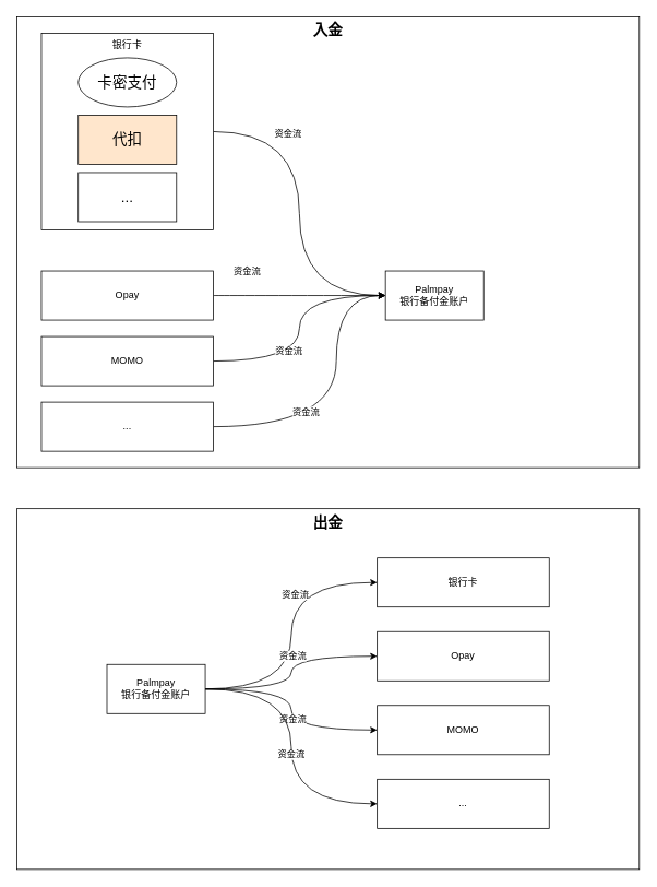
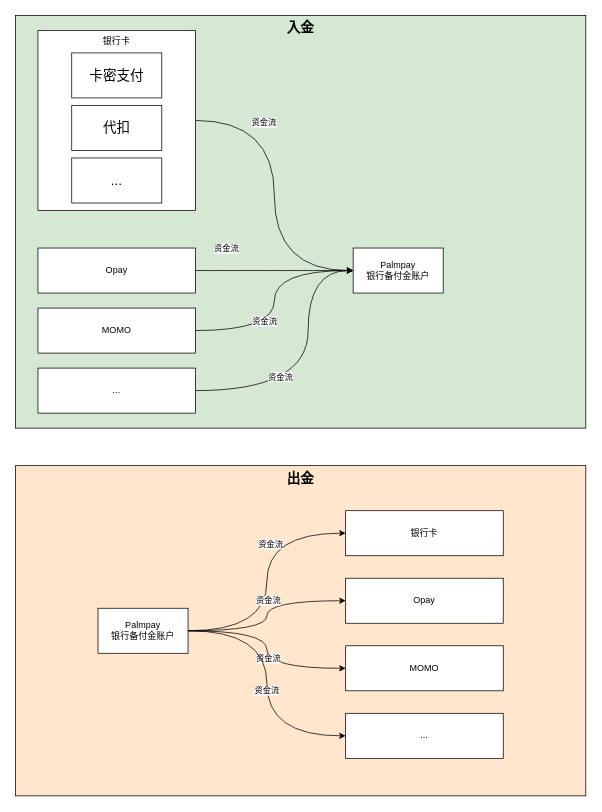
- <mxCell id="13" value="卡密支付" style="ellipse;whiteSpace=wrap;html=1;fontSize=18;" vertex="1" parent="1"><mxGeometry x="95" y="70" width="120" height="60" as="geometry" /></mxCell>
+ <mxCell id="13" value="卡密支付" style="rounded=0;whiteSpace=wrap;html=1;fontSize=18;" vertex="1" parent="1"><mxGeometry x="95" y="70" width="120" height="60" as="geometry" /></mxCell>
- <mxCell id="14" value="代扣" style="rounded=0;whiteSpace=wrap;html=1;fontSize=18;fillColor=#ffe6cc;" vertex="1" parent="1"><mxGeometry x="95" y="140" width="120" height="60" as="geometry" /></mxCell>
+ <mxCell id="14" value="代扣" style="rounded=0;whiteSpace=wrap;html=1;fontSize=18;" vertex="1" parent="1"><mxGeometry x="95" y="140" width="120" height="60" as="geometry" /></mxCell>
- <mxCell id="2" value="入金" style="rounded=0;whiteSpace=wrap;html=1;verticalAlign=top;fontStyle=1;fontSize=18;" vertex="1" parent="1"><mxGeometry x="20" y="20" width="760" height="550" as="geometry" /></mxCell>
+ <mxCell id="2" value="入金" style="rounded=0;whiteSpace=wrap;html=1;verticalAlign=top;fontStyle=1;fontSize=18;fillColor=#d5e8d4;" vertex="1" parent="1"><mxGeometry x="20" y="20" width="760" height="550" as="geometry" /></mxCell>
- <mxCell id="16" value="出金" style="rounded=0;whiteSpace=wrap;html=1;verticalAlign=top;fontStyle=1;fontSize=18;" vertex="1" parent="1"><mxGeometry x="20" y="620" width="760" height="440" as="geometry" /></mxCell>
+ <mxCell id="16" value="出金" style="rounded=0;whiteSpace=wrap;html=1;verticalAlign=top;fontStyle=1;fontSize=18;fillColor=#ffe6cc;" vertex="1" parent="1"><mxGeometry x="20" y="620" width="760" height="440" as="geometry" /></mxCell>
